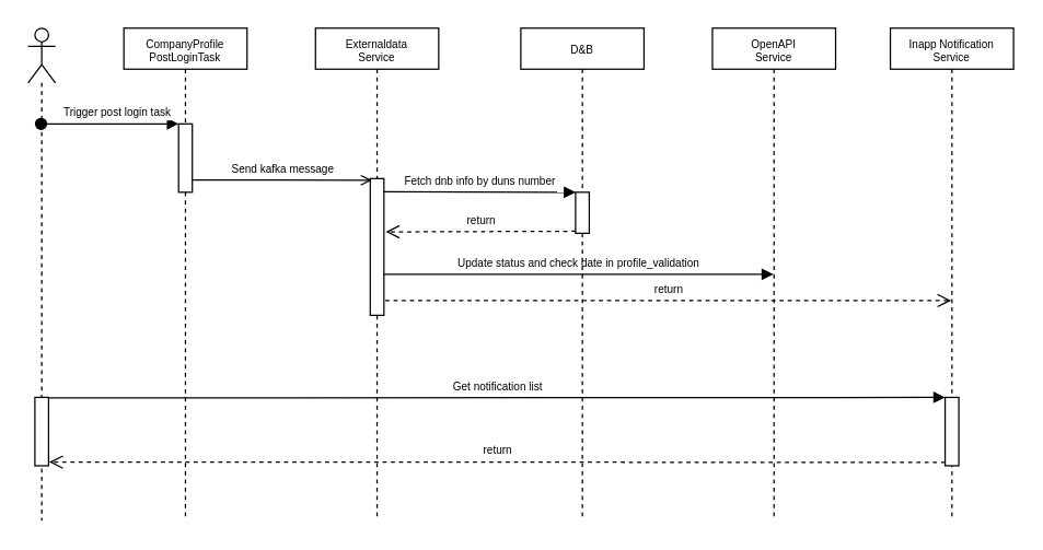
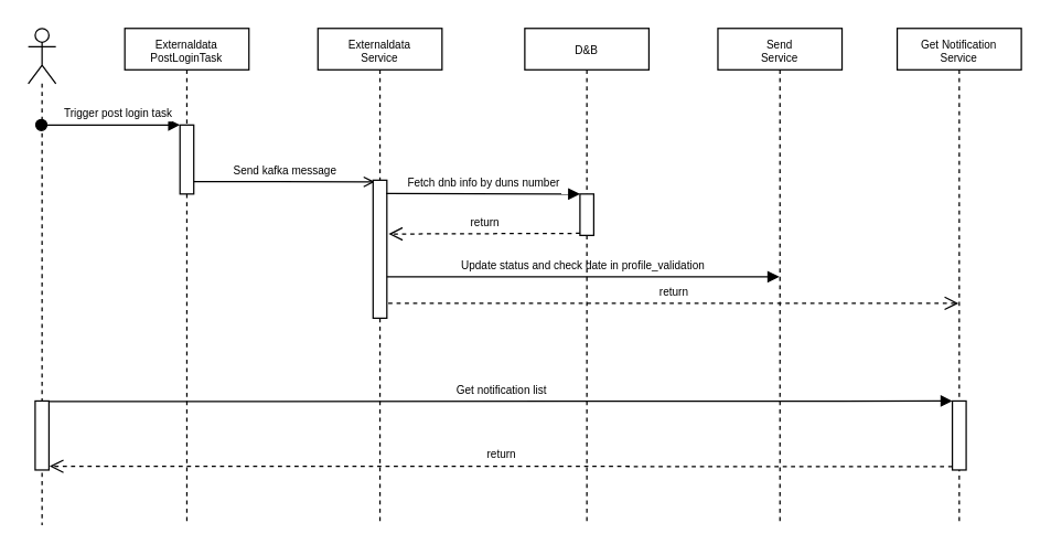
- <mxCell id="5" value="&lt;p&gt;&lt;/p&gt;&lt;div style=&quot;&quot;&gt;&lt;span style=&quot;font-size: 8px; background-color: initial;&quot;&gt;CompanyProfile&lt;/span&gt;&lt;/div&gt;&lt;font style=&quot;font-size: 8px;&quot;&gt;&lt;div style=&quot;&quot;&gt;&lt;span style=&quot;background-color: initial;&quot;&gt;PostLoginTask&lt;/span&gt;&lt;/div&gt;&lt;/font&gt;&lt;p&gt;&lt;/p&gt;" style="shape=umlLifeline;perimeter=lifelinePerimeter;whiteSpace=wrap;html=1;container=1;collapsible=0;recursiveResize=0;outlineConnect=0;size=30;" vertex="1" parent="2"><mxGeometry x="70" width="90" height="360" as="geometry" /></mxCell>
+ <mxCell id="5" value="&lt;p&gt;&lt;/p&gt;&lt;div style=&quot;&quot;&gt;&lt;span style=&quot;font-size: 8px; background-color: initial;&quot;&gt;Externaldata&lt;/span&gt;&lt;/div&gt;&lt;font style=&quot;font-size: 8px;&quot;&gt;&lt;div style=&quot;&quot;&gt;&lt;span style=&quot;background-color: initial;&quot;&gt;PostLoginTask&lt;/span&gt;&lt;/div&gt;&lt;/font&gt;&lt;p&gt;&lt;/p&gt;" style="shape=umlLifeline;perimeter=lifelinePerimeter;whiteSpace=wrap;html=1;container=1;collapsible=0;recursiveResize=0;outlineConnect=0;size=30;" vertex="1" parent="2"><mxGeometry x="70" width="90" height="360" as="geometry" /></mxCell>
- <mxCell id="8" value="&lt;div style=&quot;&quot;&gt;&lt;span style=&quot;font-size: 8px; background-color: initial;&quot;&gt;OpenAPI&lt;/span&gt;&lt;/div&gt;&lt;font style=&quot;font-size: 8px;&quot;&gt;&lt;div style=&quot;&quot;&gt;&lt;span style=&quot;background-color: initial;&quot;&gt;Service&lt;/span&gt;&lt;/div&gt;&lt;/font&gt;" style="shape=umlLifeline;perimeter=lifelinePerimeter;whiteSpace=wrap;html=1;container=1;collapsible=0;recursiveResize=0;outlineConnect=0;size=30;align=center;" vertex="1" parent="2"><mxGeometry x="500" width="90" height="360" as="geometry" /></mxCell>
+ <mxCell id="8" value="&lt;div style=&quot;&quot;&gt;&lt;span style=&quot;font-size: 8px; background-color: initial;&quot;&gt;Send&lt;/span&gt;&lt;/div&gt;&lt;font style=&quot;font-size: 8px;&quot;&gt;&lt;div style=&quot;&quot;&gt;&lt;span style=&quot;background-color: initial;&quot;&gt;Service&lt;/span&gt;&lt;/div&gt;&lt;/font&gt;" style="shape=umlLifeline;perimeter=lifelinePerimeter;whiteSpace=wrap;html=1;container=1;collapsible=0;recursiveResize=0;outlineConnect=0;size=30;align=center;" vertex="1" parent="2"><mxGeometry x="500" width="90" height="360" as="geometry" /></mxCell>
- <mxCell id="12" value="&lt;div style=&quot;&quot;&gt;&lt;span style=&quot;font-size: 8px; background-color: initial;&quot;&gt;Inapp Notification&lt;/span&gt;&lt;/div&gt;&lt;font style=&quot;font-size: 8px;&quot;&gt;&lt;div style=&quot;&quot;&gt;&lt;span style=&quot;background-color: initial;&quot;&gt;Service&lt;/span&gt;&lt;/div&gt;&lt;/font&gt;" style="shape=umlLifeline;perimeter=lifelinePerimeter;whiteSpace=wrap;html=1;container=1;collapsible=0;recursiveResize=0;outlineConnect=0;size=30;align=center;" vertex="1" parent="2"><mxGeometry x="630" width="90" height="360" as="geometry" /></mxCell>
+ <mxCell id="12" value="&lt;div style=&quot;&quot;&gt;&lt;span style=&quot;font-size: 8px; background-color: initial;&quot;&gt;Get Notification&lt;/span&gt;&lt;/div&gt;&lt;font style=&quot;font-size: 8px;&quot;&gt;&lt;div style=&quot;&quot;&gt;&lt;span style=&quot;background-color: initial;&quot;&gt;Service&lt;/span&gt;&lt;/div&gt;&lt;/font&gt;" style="shape=umlLifeline;perimeter=lifelinePerimeter;whiteSpace=wrap;html=1;container=1;collapsible=0;recursiveResize=0;outlineConnect=0;size=30;align=center;" vertex="1" parent="2"><mxGeometry x="630" width="90" height="360" as="geometry" /></mxCell>
